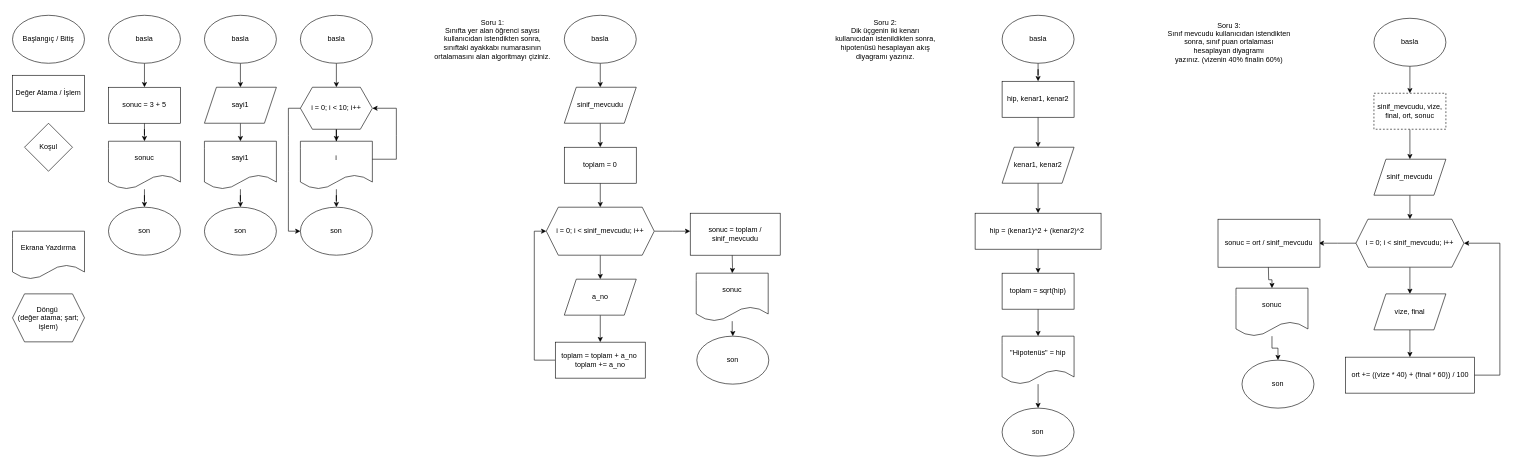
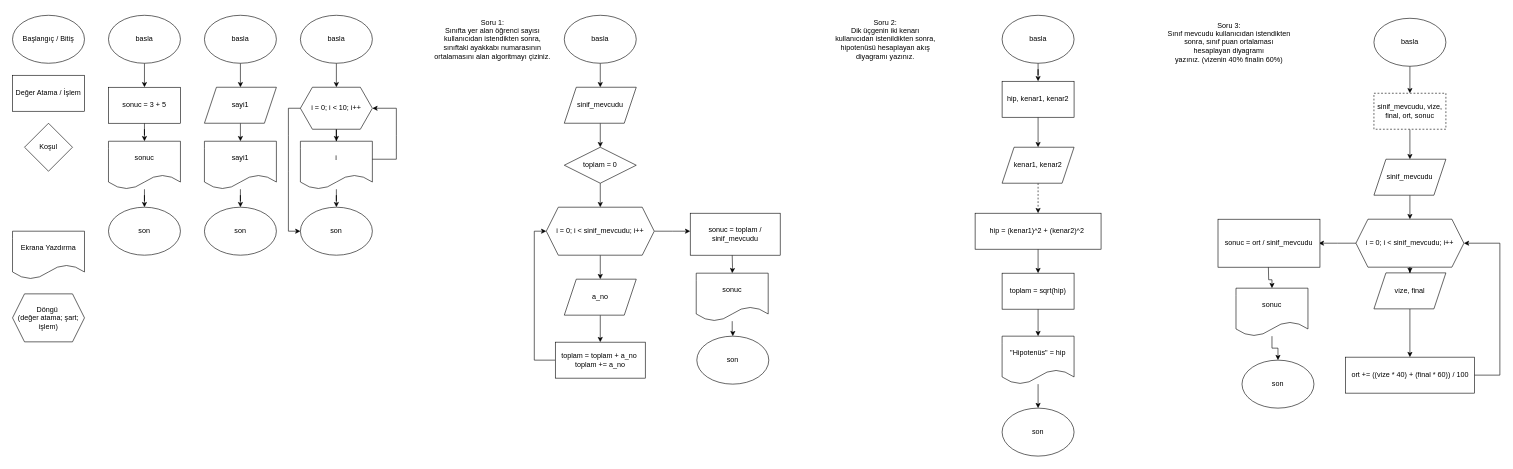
- <mxCell id="41" value="toplam = 0" style="rounded=0;whiteSpace=wrap;html=1;" parent="1" vertex="1"><mxGeometry x="940" y="245" width="120" height="60" as="geometry" /></mxCell>
+ <mxCell id="41" value="toplam = 0" style="rhombus;whiteSpace=wrap;html=1;" parent="1" vertex="1"><mxGeometry x="940" y="245" width="120" height="60" as="geometry" /></mxCell>
- <mxCell id="54" value="" style="edgeStyle=orthogonalEdgeStyle;rounded=0;orthogonalLoop=1;jettySize=auto;html=1;" parent="1" source="55" target="57" edge="1"><mxGeometry relative="1" as="geometry" /></mxCell>
+ <mxCell id="54" value="" style="edgeStyle=orthogonalEdgeStyle;rounded=0;orthogonalLoop=1;jettySize=auto;html=1;dashed=1;" parent="1" source="55" target="57" edge="1"><mxGeometry relative="1" as="geometry" /></mxCell>
- <mxCell id="73" value="vize, final" style="shape=parallelogram;perimeter=parallelogramPerimeter;whiteSpace=wrap;html=1;fixedSize=1;" parent="1" vertex="1"><mxGeometry x="2290" y="489.5" width="120" height="60" as="geometry" /></mxCell>
+ <mxCell id="73" value="vize, final" style="shape=parallelogram;perimeter=parallelogramPerimeter;whiteSpace=wrap;html=1;fixedSize=1;" parent="1" vertex="1"><mxGeometry x="2290" y="454.5" width="120" height="60" as="geometry" /></mxCell>
